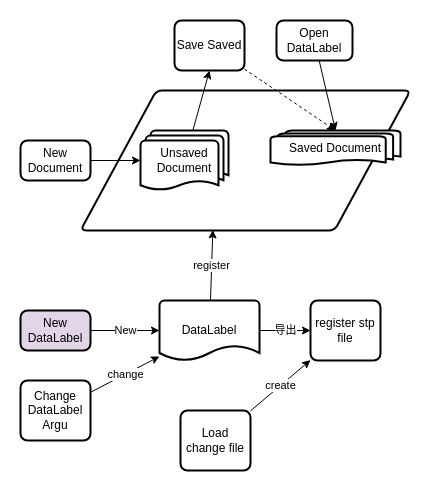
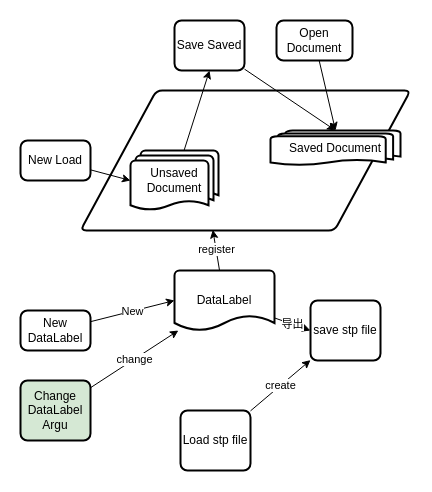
- <mxCell id="9" value="Open DataLabel" style="rounded=1;whiteSpace=wrap;html=1;absoluteArcSize=1;arcSize=14;strokeWidth=2;" vertex="1" parent="1"><mxGeometry x="276" y="20" width="76" height="40" as="geometry" /></mxCell>
+ <mxCell id="9" value="Open Document" style="rounded=1;whiteSpace=wrap;html=1;absoluteArcSize=1;arcSize=14;strokeWidth=2;" vertex="1" parent="1"><mxGeometry x="276" y="20" width="76" height="40" as="geometry" /></mxCell>
- <mxCell id="10" style="edgeStyle=none;html=1;entryX=0.5;entryY=0;entryDx=0;entryDy=0;entryPerimeter=0;dashed=1;" edge="1" parent="1" source="11" target="5"><mxGeometry relative="1" as="geometry" /></mxCell>
+ <mxCell id="10" style="edgeStyle=none;html=1;entryX=0.5;entryY=0;entryDx=0;entryDy=0;entryPerimeter=0;" edge="1" parent="1" source="11" target="5"><mxGeometry relative="1" as="geometry" /></mxCell>
- <mxCell id="7" value="New Document" style="rounded=1;whiteSpace=wrap;html=1;absoluteArcSize=1;arcSize=14;strokeWidth=2;" vertex="1" parent="1"><mxGeometry x="20" y="140" width="70" height="40" as="geometry" /></mxCell>
+ <mxCell id="7" value="New Load" style="rounded=1;whiteSpace=wrap;html=1;absoluteArcSize=1;arcSize=14;strokeWidth=2;" vertex="1" parent="1"><mxGeometry x="20" y="140" width="70" height="40" as="geometry" /></mxCell>
- <mxCell id="4" value="Unsaved Document" style="strokeWidth=2;html=1;shape=mxgraph.flowchart.multi-document;whiteSpace=wrap;" vertex="1" parent="1"><mxGeometry x="140" y="130" width="88" height="60" as="geometry" /></mxCell>
+ <mxCell id="4" value="Unsaved Document" style="strokeWidth=2;html=1;shape=mxgraph.flowchart.multi-document;whiteSpace=wrap;" vertex="1" parent="1"><mxGeometry x="130" y="150" width="88" height="60" as="geometry" /></mxCell>
- <mxCell id="13" value="New DataLabel" style="rounded=1;whiteSpace=wrap;html=1;absoluteArcSize=1;arcSize=14;strokeWidth=2;fillColor=#e1d5e7;" vertex="1" parent="1"><mxGeometry x="20" y="310" width="70" height="40" as="geometry" /></mxCell>
+ <mxCell id="13" value="New DataLabel" style="rounded=1;whiteSpace=wrap;html=1;absoluteArcSize=1;arcSize=14;strokeWidth=2;" vertex="1" parent="1"><mxGeometry x="20" y="310" width="70" height="40" as="geometry" /></mxCell>
- <mxCell id="16" value="DataLabel" style="strokeWidth=2;html=1;shape=mxgraph.flowchart.document2;whiteSpace=wrap;size=0.25;" vertex="1" parent="1"><mxGeometry x="159" y="300" width="100" height="60" as="geometry" /></mxCell>
+ <mxCell id="16" value="DataLabel" style="strokeWidth=2;html=1;shape=mxgraph.flowchart.document2;whiteSpace=wrap;size=0.25;" vertex="1" parent="1"><mxGeometry x="174" y="270" width="100" height="60" as="geometry" /></mxCell>
- <mxCell id="21" value="register stp file" style="rounded=1;whiteSpace=wrap;html=1;absoluteArcSize=1;arcSize=14;strokeWidth=2;" vertex="1" parent="1"><mxGeometry x="310" y="300" width="70" height="60" as="geometry" /></mxCell>
+ <mxCell id="21" value="save stp file" style="rounded=1;whiteSpace=wrap;html=1;absoluteArcSize=1;arcSize=14;strokeWidth=2;" vertex="1" parent="1"><mxGeometry x="310" y="300" width="70" height="60" as="geometry" /></mxCell>
- <mxCell id="18" value="Change&lt;br&gt;DataLabel Argu" style="rounded=1;whiteSpace=wrap;html=1;absoluteArcSize=1;arcSize=14;strokeWidth=2;" vertex="1" parent="1"><mxGeometry x="20" y="380" width="70" height="60" as="geometry" /></mxCell>
+ <mxCell id="18" value="Change&lt;br&gt;DataLabel Argu" style="rounded=1;whiteSpace=wrap;html=1;absoluteArcSize=1;arcSize=14;strokeWidth=2;fillColor=#d5e8d4;" vertex="1" parent="1"><mxGeometry x="20" y="380" width="70" height="60" as="geometry" /></mxCell>
- <mxCell id="20" value="Load change file" style="rounded=1;whiteSpace=wrap;html=1;absoluteArcSize=1;arcSize=14;strokeWidth=2;" vertex="1" parent="1"><mxGeometry x="180" y="410" width="70" height="60" as="geometry" /></mxCell>
+ <mxCell id="20" value="Load stp file" style="rounded=1;whiteSpace=wrap;html=1;absoluteArcSize=1;arcSize=14;strokeWidth=2;" vertex="1" parent="1"><mxGeometry x="180" y="410" width="70" height="60" as="geometry" /></mxCell>
